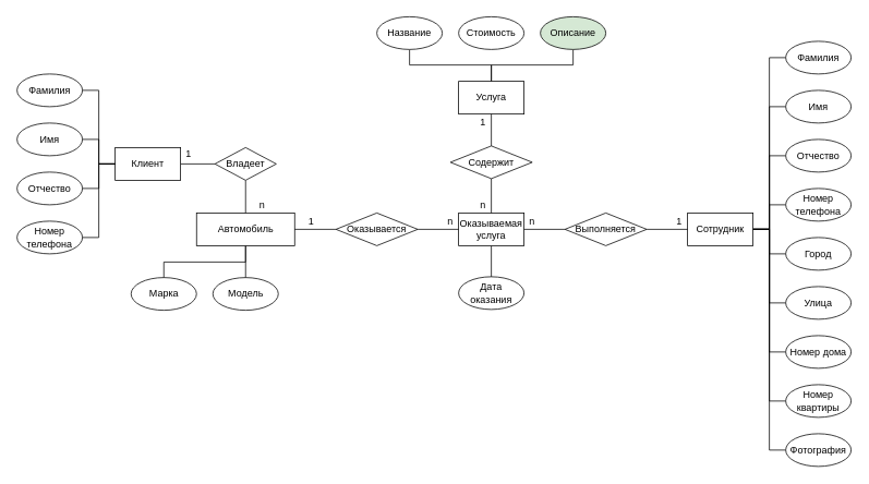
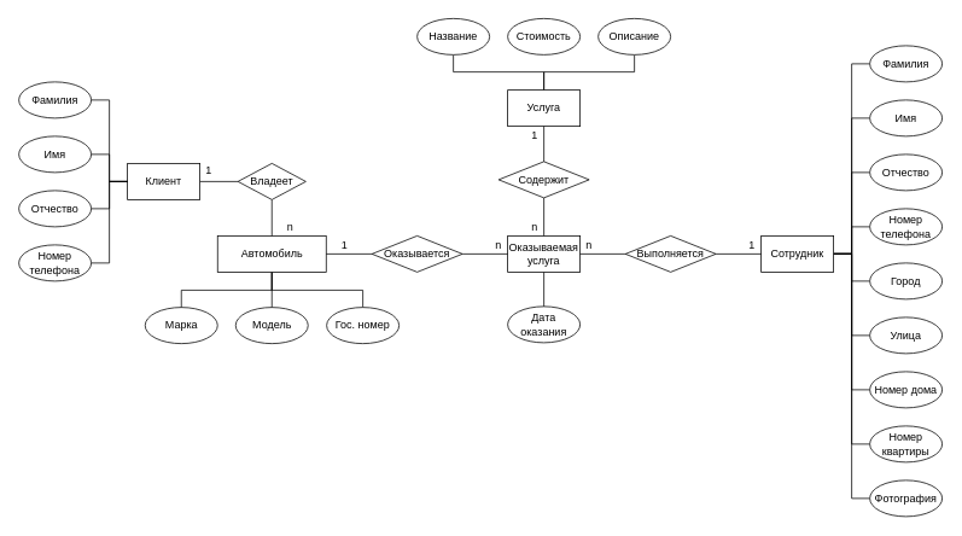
- <mxCell id="32" value="Описание" style="ellipse;whiteSpace=wrap;html=1;fillColor=#d5e8d4;" parent="1" vertex="1"><mxGeometry x="660" y="20" width="80" height="40" as="geometry" /></mxCell>
+ <mxCell id="32" value="Описание" style="ellipse;whiteSpace=wrap;html=1;" parent="1" vertex="1"><mxGeometry x="660" y="20" width="80" height="40" as="geometry" /></mxCell>
+ <mxCell id="5" style="edgeStyle=orthogonalEdgeStyle;rounded=0;orthogonalLoop=1;jettySize=auto;html=1;exitX=0.5;exitY=1;exitDx=0;exitDy=0;entryX=0.5;entryY=0;entryDx=0;entryDy=0;endArrow=none;endFill=0;" parent="1" source="7" target="12" edge="1"><mxGeometry relative="1" as="geometry"><Array as="points"><mxPoint x="300" y="320" /><mxPoint x="400" y="320" /></Array></mxGeometry></mxCell>
+ <mxCell id="12" value="Гос. номер" style="ellipse;whiteSpace=wrap;html=1;" parent="1" vertex="1"><mxGeometry x="360" y="339" width="80" height="40" as="geometry" /></mxCell>
